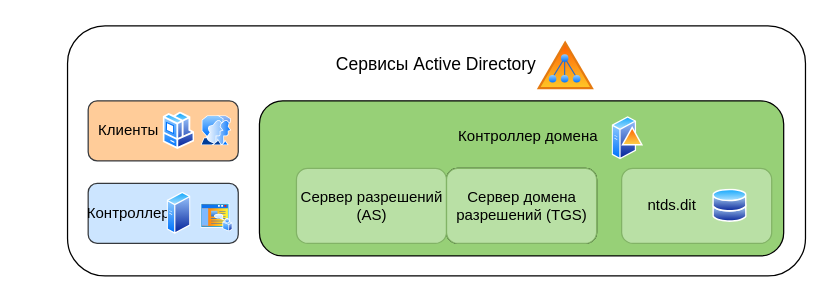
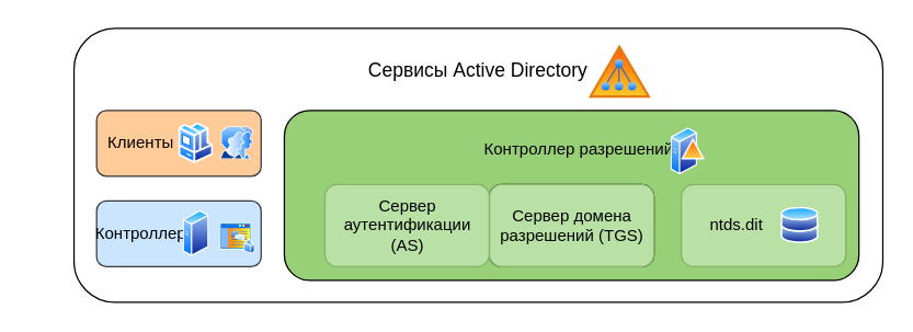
- <mxCell id="9" value="Контроллер домена" style="text;html=1;strokeColor=none;fillColor=none;align=center;verticalAlign=middle;whiteSpace=wrap;rounded=0;fontFamily=Helvetica;" vertex="1" parent="1"><mxGeometry x="266.5" y="83" width="310" height="51" as="geometry" /></mxCell>
+ <mxCell id="9" value="Контроллер разрешений" style="text;html=1;strokeColor=none;fillColor=none;align=center;verticalAlign=middle;whiteSpace=wrap;rounded=0;fontFamily=Helvetica;" vertex="1" parent="1"><mxGeometry x="266.5" y="83" width="310" height="51" as="geometry" /></mxCell>
- <mxCell id="13" value="Сервер разрешений (AS)" style="text;html=1;strokeColor=#82b366;fillColor=#B9E0A5;align=center;verticalAlign=middle;whiteSpace=wrap;rounded=1;fontFamily=Helvetica;" vertex="1" parent="1"><mxGeometry x="236.5" y="134" width="120" height="60" as="geometry" /></mxCell>
+ <mxCell id="13" value="Сервер аутентификации (AS)" style="text;html=1;strokeColor=#82b366;fillColor=#B9E0A5;align=center;verticalAlign=middle;whiteSpace=wrap;rounded=1;fontFamily=Helvetica;" vertex="1" parent="1"><mxGeometry x="236.5" y="134" width="120" height="60" as="geometry" /></mxCell>
